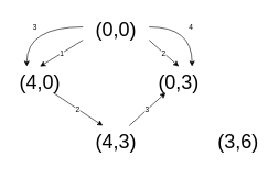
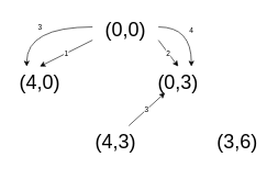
- <mxCell id="6" value="(0,0)&lt;div&gt;&lt;br&gt;&lt;/div&gt;" style="text;html=1;align=center;verticalAlign=top;whiteSpace=wrap;rounded=0;fontSize=30;" vertex="1" parent="1"><mxGeometry x="125" y="20" width="100" height="40" as="geometry" /></mxCell>
+ <mxCell id="6" value="(0,0)&lt;div&gt;&lt;br&gt;&lt;/div&gt;" style="text;html=1;align=center;verticalAlign=top;whiteSpace=wrap;rounded=0;fontSize=30;" vertex="1" parent="1"><mxGeometry x="140" y="20" width="100" height="40" as="geometry" /></mxCell>
- <mxCell id="7" value="2" style="rounded=0;orthogonalLoop=1;jettySize=auto;html=1;exitX=0.75;exitY=1;exitDx=0;exitDy=0;entryX=0.25;entryY=0;entryDx=0;entryDy=0;" edge="1" parent="1" source="8" target="11"><mxGeometry relative="1" as="geometry" /></mxCell>
